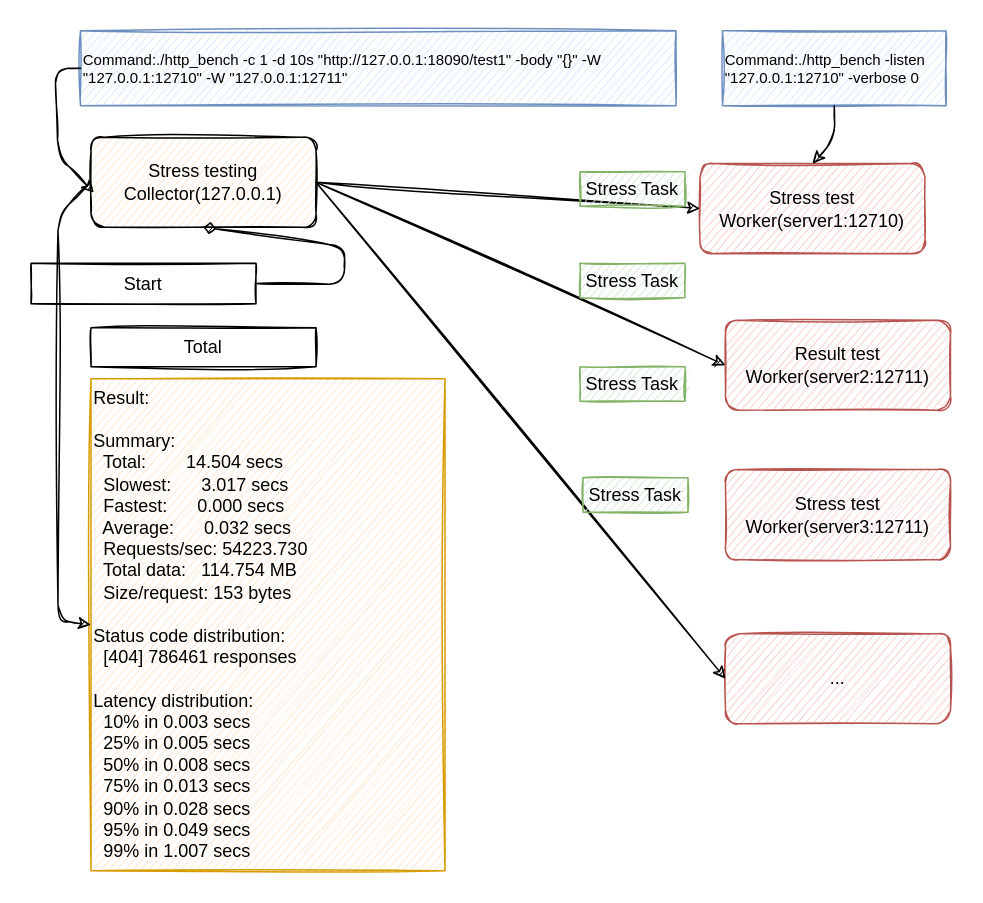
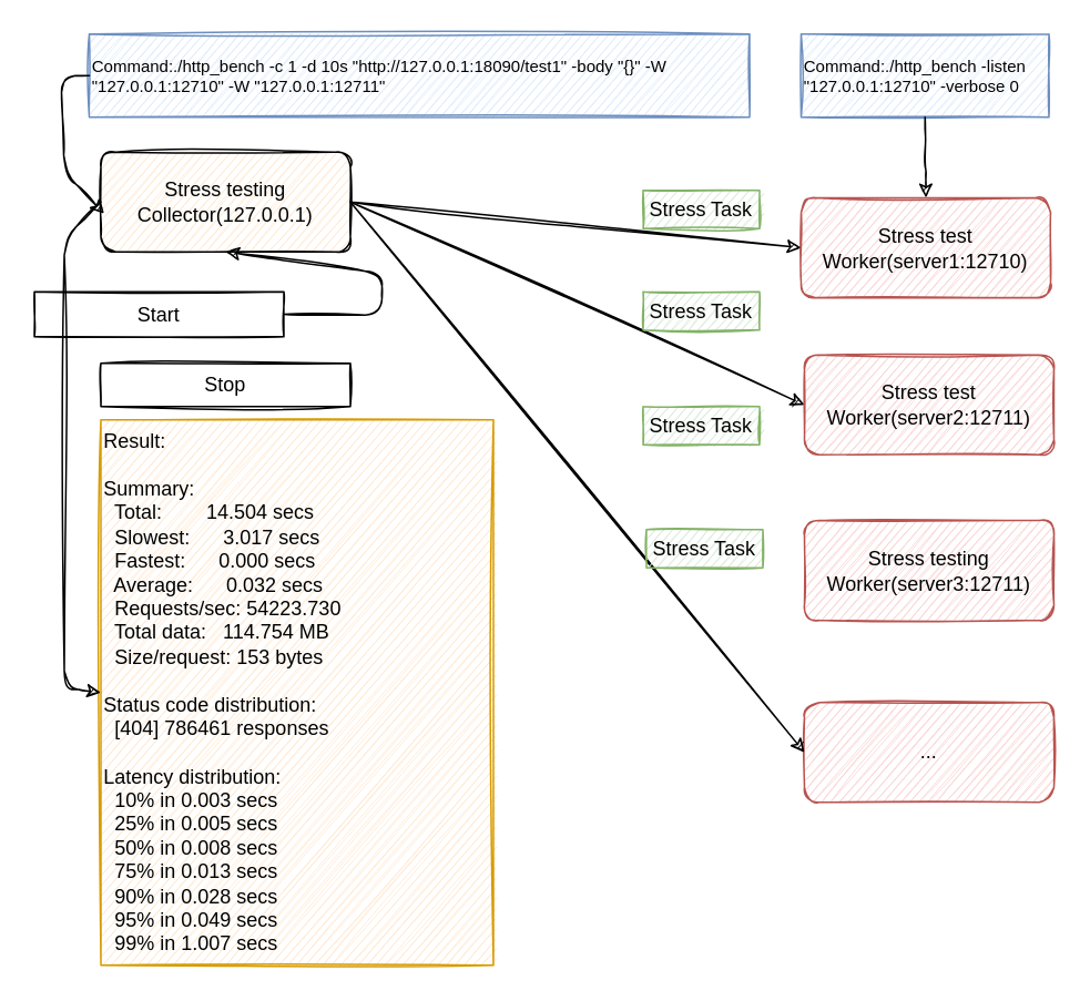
- <mxCell id="3" value="Stress test Worker(server1:12710)" style="rounded=1;whiteSpace=wrap;html=1;sketch=1;fillColor=#f8cecc;strokeColor=#b85450;" parent="1" vertex="1"><mxGeometry x="466" y="108.5" width="150" height="60" as="geometry" /></mxCell>
+ <mxCell id="3" value="Stress test Worker(server1:12710)" style="rounded=1;whiteSpace=wrap;html=1;sketch=1;fillColor=#f8cecc;strokeColor=#b85450;" parent="1" vertex="1"><mxGeometry x="481" y="118.5" width="150" height="60" as="geometry" /></mxCell>
- <mxCell id="10" value="" style="endArrow=diamond;html=1;rounded=1;sketch=1;curved=0;exitX=1;exitY=0.5;exitDx=0;exitDy=0;entryX=0.5;entryY=1;entryDx=0;entryDy=0;" parent="1" source="8" target="2" edge="1"><mxGeometry width="50" height="50" relative="1" as="geometry"><mxPoint x="258" y="213" as="sourcePoint" /><mxPoint x="308" y="163" as="targetPoint" /><Array as="points"><mxPoint x="229" y="189" /><mxPoint x="229" y="164" /></Array></mxGeometry></mxCell>
+ <mxCell id="10" value="" style="endArrow=classic;html=1;rounded=1;sketch=1;curved=0;exitX=1;exitY=0.5;exitDx=0;exitDy=0;entryX=0.5;entryY=1;entryDx=0;entryDy=0;" parent="1" source="8" target="2" edge="1"><mxGeometry width="50" height="50" relative="1" as="geometry"><mxPoint x="258" y="213" as="sourcePoint" /><mxPoint x="308" y="163" as="targetPoint" /><Array as="points"><mxPoint x="229" y="189" /><mxPoint x="229" y="164" /></Array></mxGeometry></mxCell>
- <mxCell id="9" value="Total" style="rounded=0;whiteSpace=wrap;html=1;sketch=1;" parent="1" vertex="1"><mxGeometry x="60" y="218" width="150" height="26" as="geometry" /></mxCell>
+ <mxCell id="9" value="Stop" style="rounded=0;whiteSpace=wrap;html=1;sketch=1;" parent="1" vertex="1"><mxGeometry x="60" y="218" width="150" height="26" as="geometry" /></mxCell>
- <mxCell id="4" value="Result test Worker(server2:12711)" style="rounded=1;whiteSpace=wrap;html=1;sketch=1;fillColor=#f8cecc;strokeColor=#b85450;" parent="1" vertex="1"><mxGeometry x="483" y="213" width="150" height="60" as="geometry" /></mxCell>
+ <mxCell id="4" value="Stress test Worker(server2:12711)" style="rounded=1;whiteSpace=wrap;html=1;sketch=1;fillColor=#f8cecc;strokeColor=#b85450;" parent="1" vertex="1"><mxGeometry x="483" y="213" width="150" height="60" as="geometry" /></mxCell>
- <mxCell id="5" value="Stress test Worker(server3:12711)" style="rounded=1;whiteSpace=wrap;html=1;shadow=0;sketch=1;fillColor=#f8cecc;strokeColor=#b85450;" parent="1" vertex="1"><mxGeometry x="483" y="312.5" width="150" height="60" as="geometry" /></mxCell>
+ <mxCell id="5" value="Stress testing Worker(server3:12711)" style="rounded=1;whiteSpace=wrap;html=1;shadow=0;sketch=1;fillColor=#f8cecc;strokeColor=#b85450;" parent="1" vertex="1"><mxGeometry x="483" y="312.5" width="150" height="60" as="geometry" /></mxCell>
